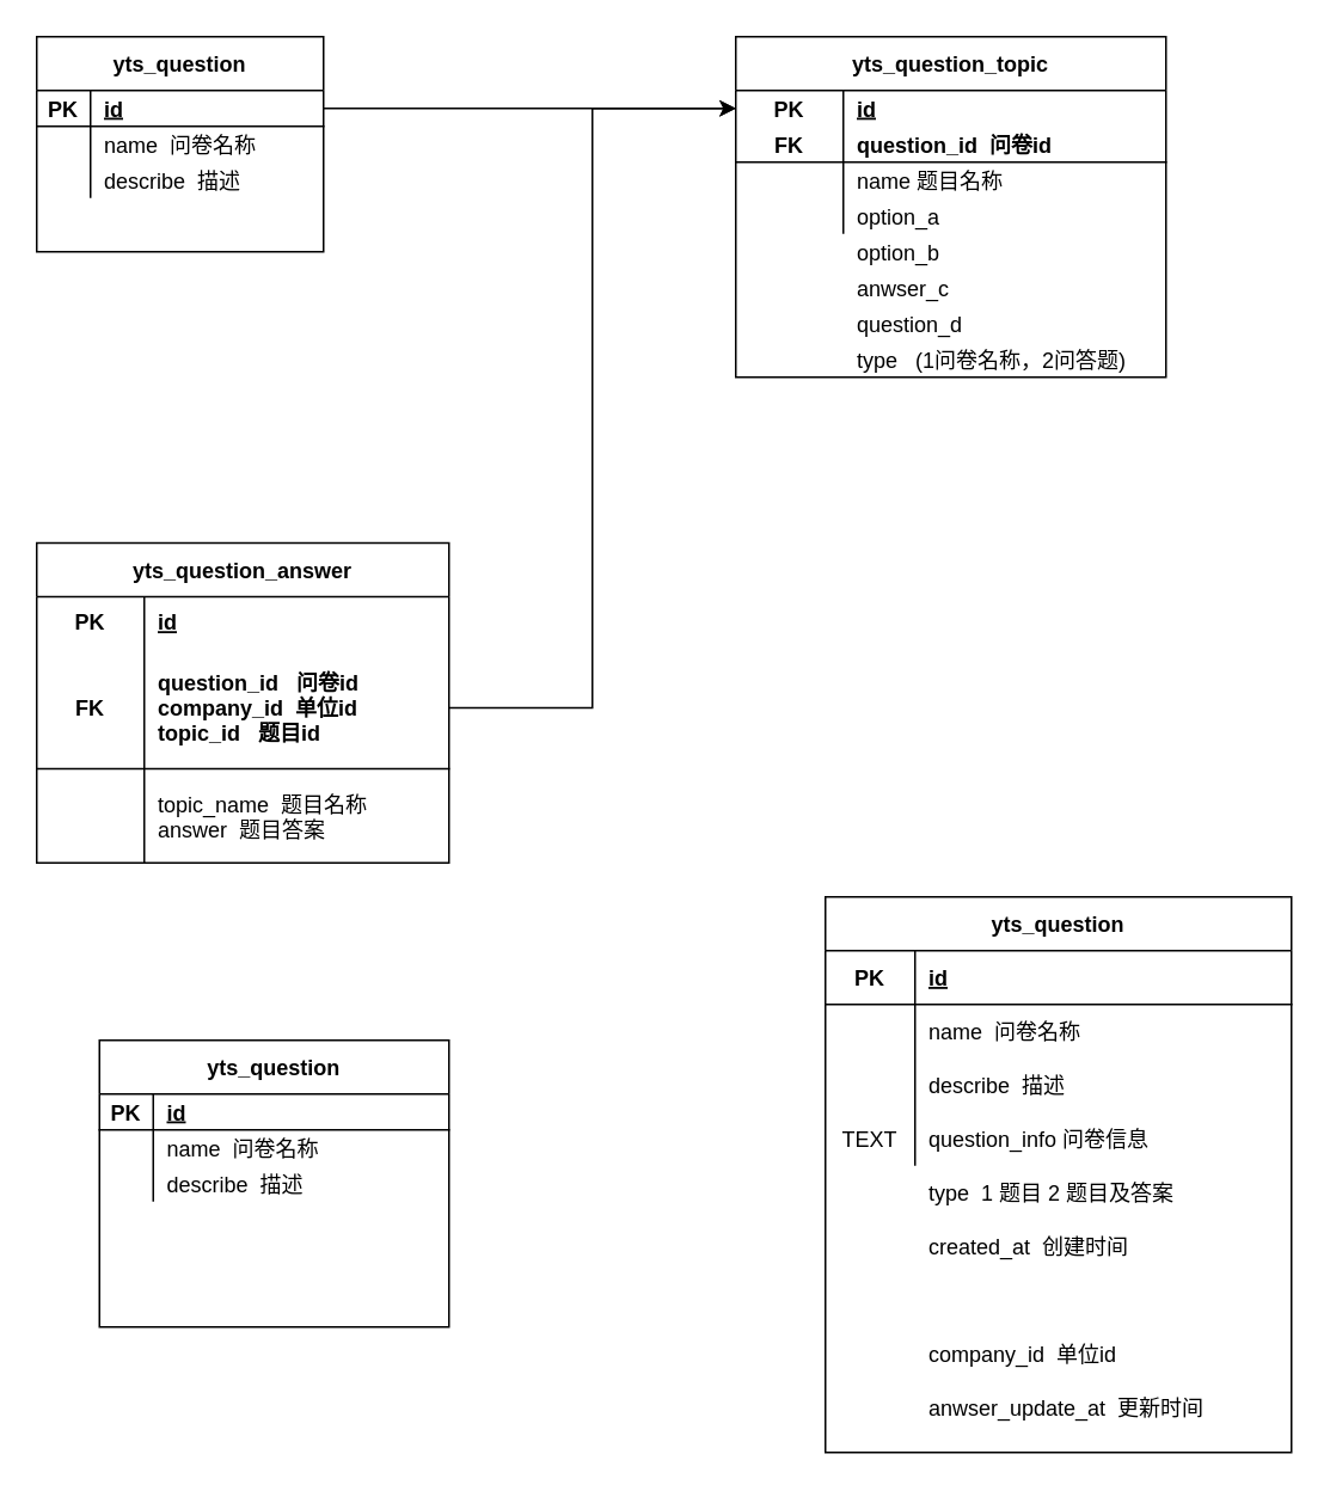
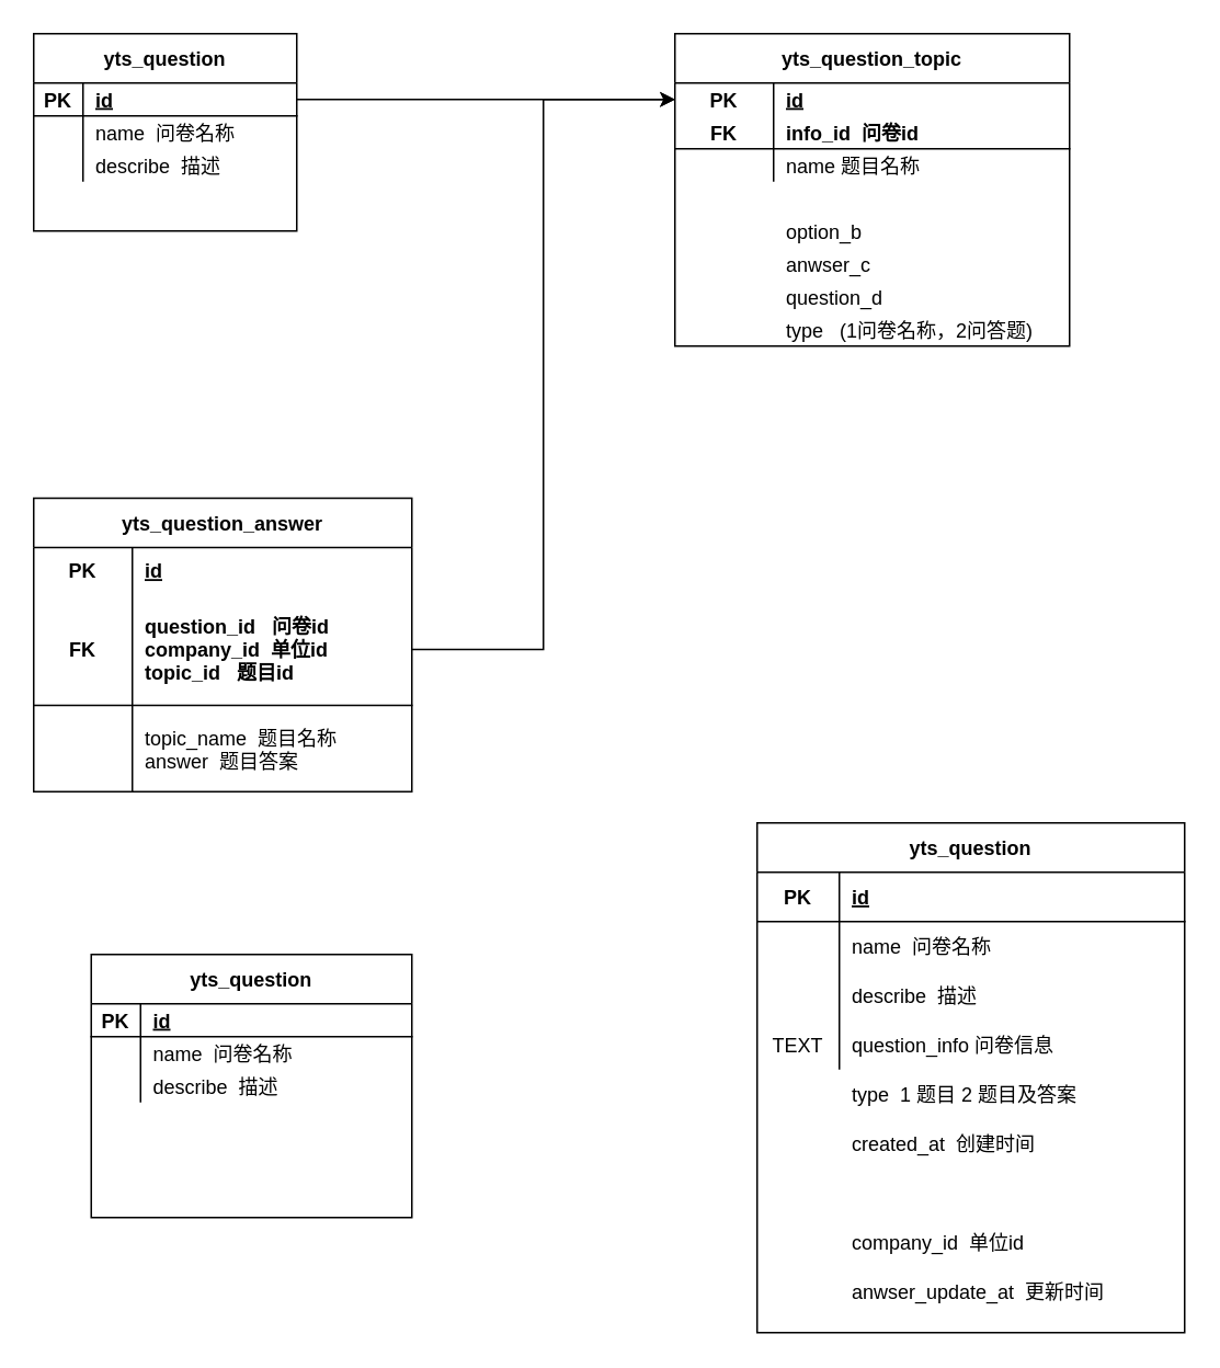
- <mxCell id="18" value="question_id  问卷id" style="shape=partialRectangle;connectable=0;fillColor=none;top=0;left=0;bottom=0;right=0;align=left;spacingLeft=6;fontStyle=1;overflow=hidden;strokeColor=none;" parent="16" vertex="1"><mxGeometry x="60" width="180" height="20" as="geometry" /></mxCell>
+ <mxCell id="18" value="info_id  问卷id" style="shape=partialRectangle;connectable=0;fillColor=none;top=0;left=0;bottom=0;right=0;align=left;spacingLeft=6;fontStyle=1;overflow=hidden;strokeColor=none;" parent="16" vertex="1"><mxGeometry x="60" width="180" height="20" as="geometry" /></mxCell>
- <mxCell id="24" value="option_a" style="shape=partialRectangle;connectable=0;fillColor=none;top=0;left=0;bottom=0;right=0;align=left;spacingLeft=6;overflow=hidden;" parent="22" vertex="1"><mxGeometry x="60" width="180" height="20" as="geometry" /></mxCell>
